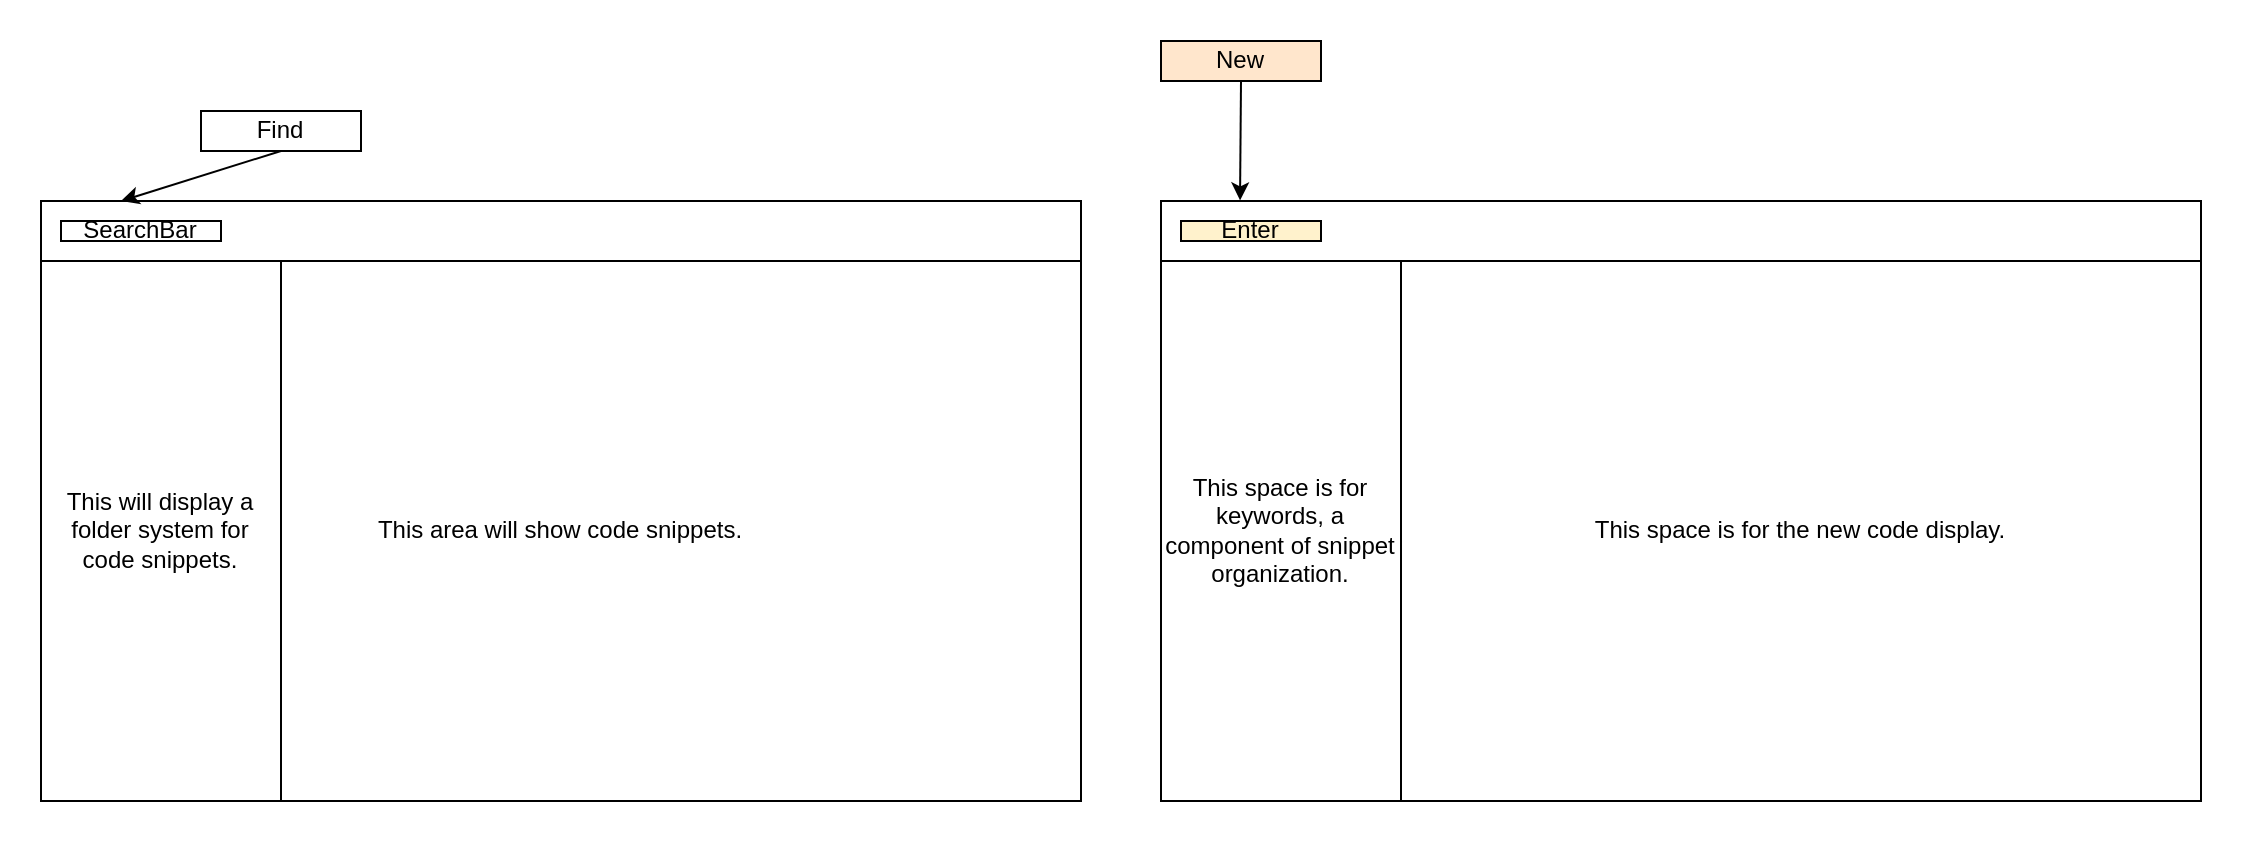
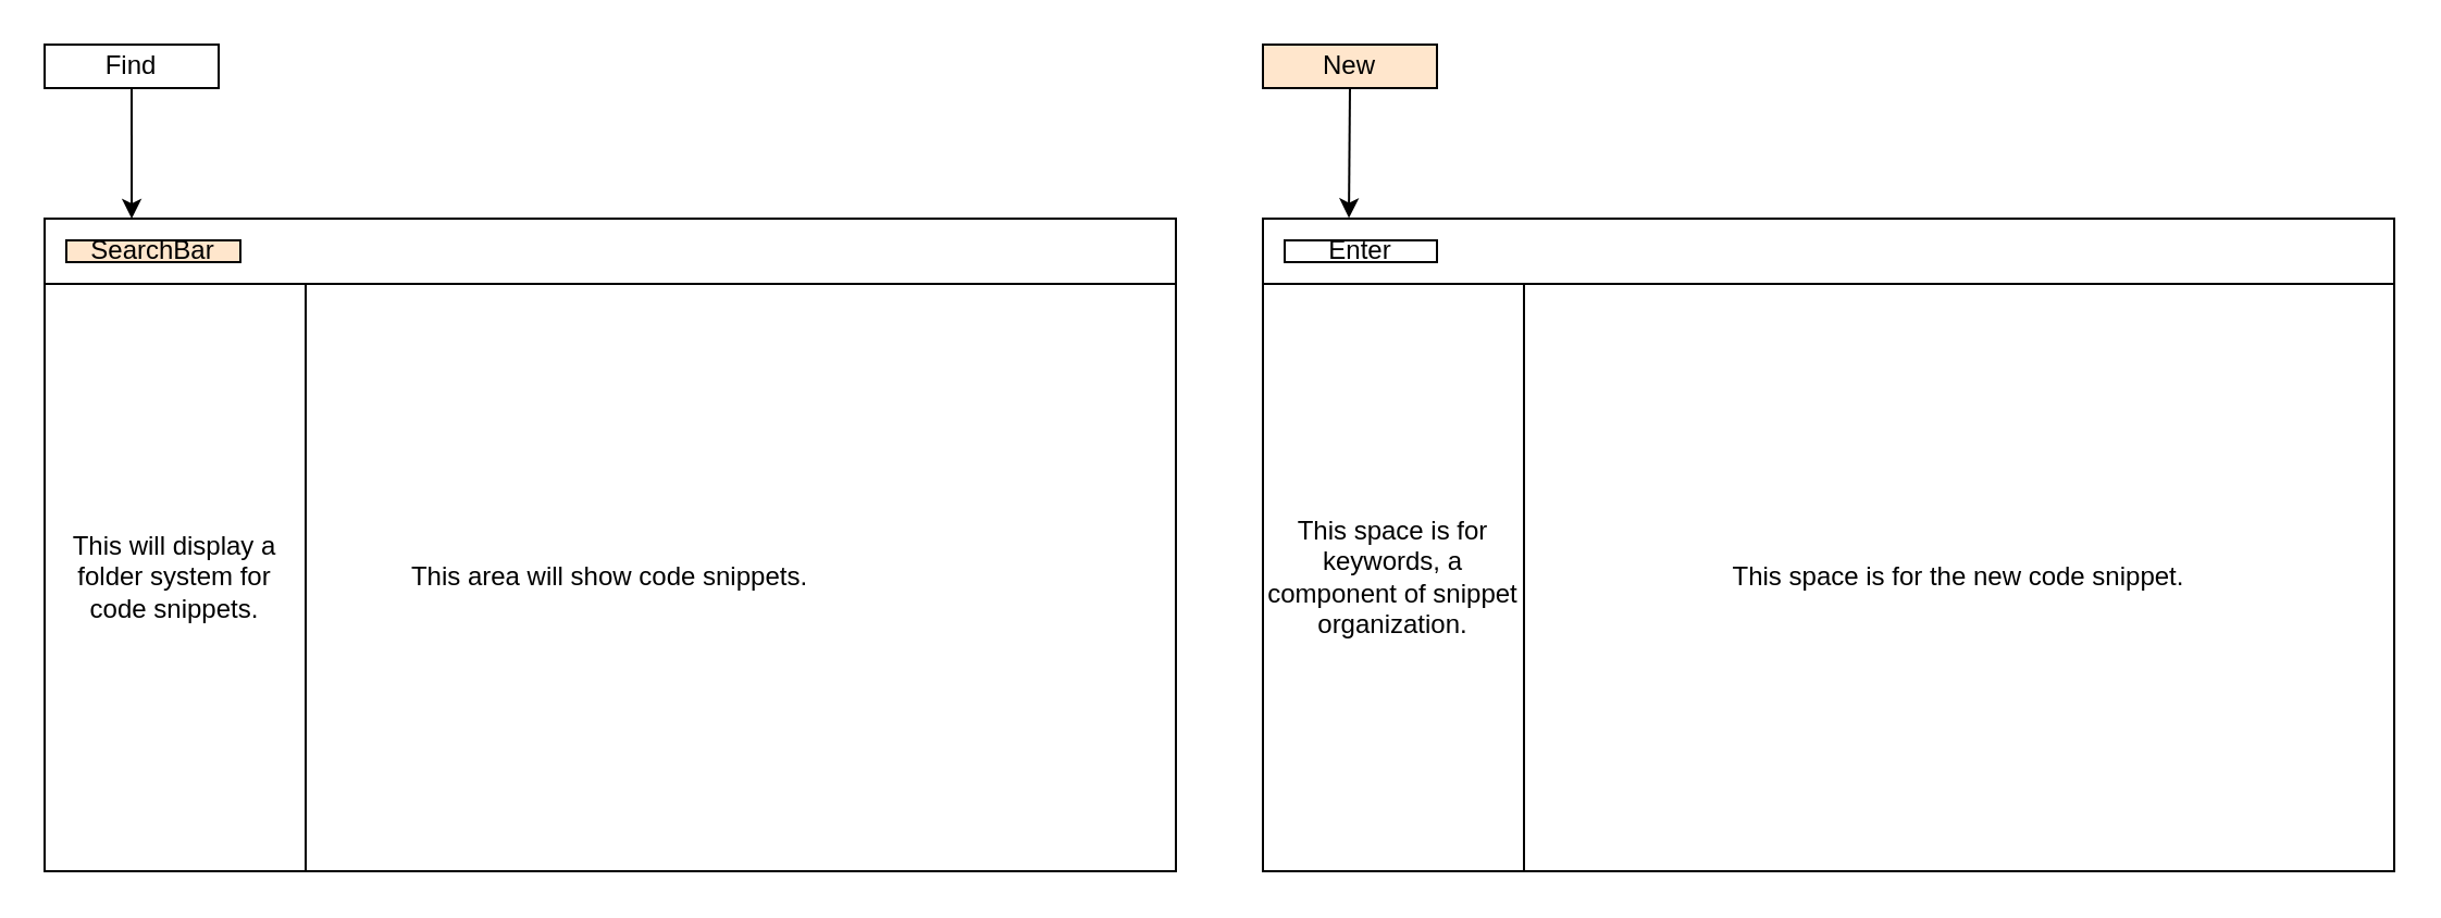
- <mxCell id="7" value="Find" style="rounded=0;whiteSpace=wrap;html=1;" vertex="1" parent="1"><mxGeometry x="100" y="55" width="80" height="20" as="geometry" /></mxCell>
+ <mxCell id="7" value="Find" style="rounded=0;whiteSpace=wrap;html=1;" vertex="1" parent="1"><mxGeometry x="20" y="20" width="80" height="20" as="geometry" /></mxCell>
- <mxCell id="3" value="SearchBar" style="rounded=0;whiteSpace=wrap;html=1;" vertex="1" parent="1"><mxGeometry x="30" y="110" width="80" height="10" as="geometry" /></mxCell>
+ <mxCell id="3" value="SearchBar" style="rounded=0;whiteSpace=wrap;html=1;fillColor=#ffe6cc;" vertex="1" parent="1"><mxGeometry x="30" y="110" width="80" height="10" as="geometry" /></mxCell>
- <mxCell id="13" value="Enter" style="rounded=0;whiteSpace=wrap;html=1;fillColor=#fff2cc;" vertex="1" parent="1"><mxGeometry x="590" y="110" width="70" height="10" as="geometry" /></mxCell>
+ <mxCell id="13" value="Enter" style="rounded=0;whiteSpace=wrap;html=1;" vertex="1" parent="1"><mxGeometry x="590" y="110" width="70" height="10" as="geometry" /></mxCell>
- <mxCell id="12" value="This space is for the new code display." style="rounded=0;whiteSpace=wrap;html=1;" vertex="1" parent="1"><mxGeometry x="700" y="130" width="400" height="270" as="geometry" /></mxCell>
+ <mxCell id="12" value="This space is for the new code snippet." style="rounded=0;whiteSpace=wrap;html=1;" vertex="1" parent="1"><mxGeometry x="700" y="130" width="400" height="270" as="geometry" /></mxCell>
